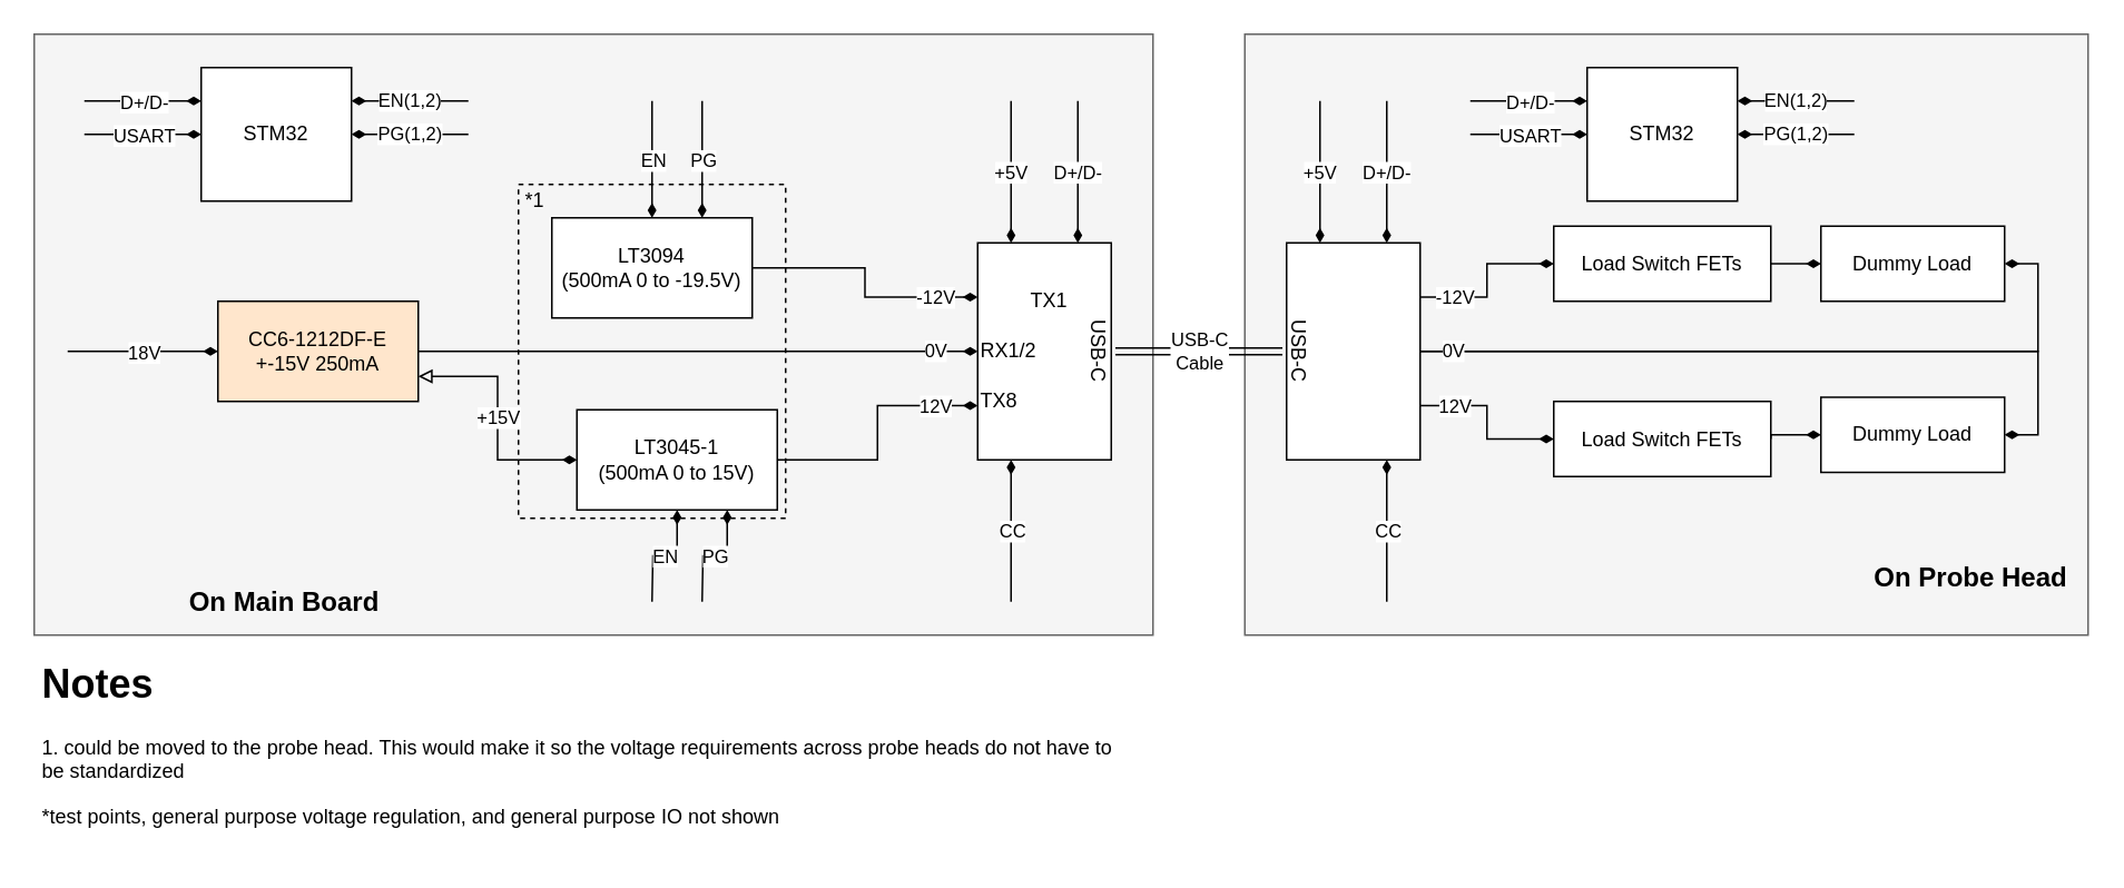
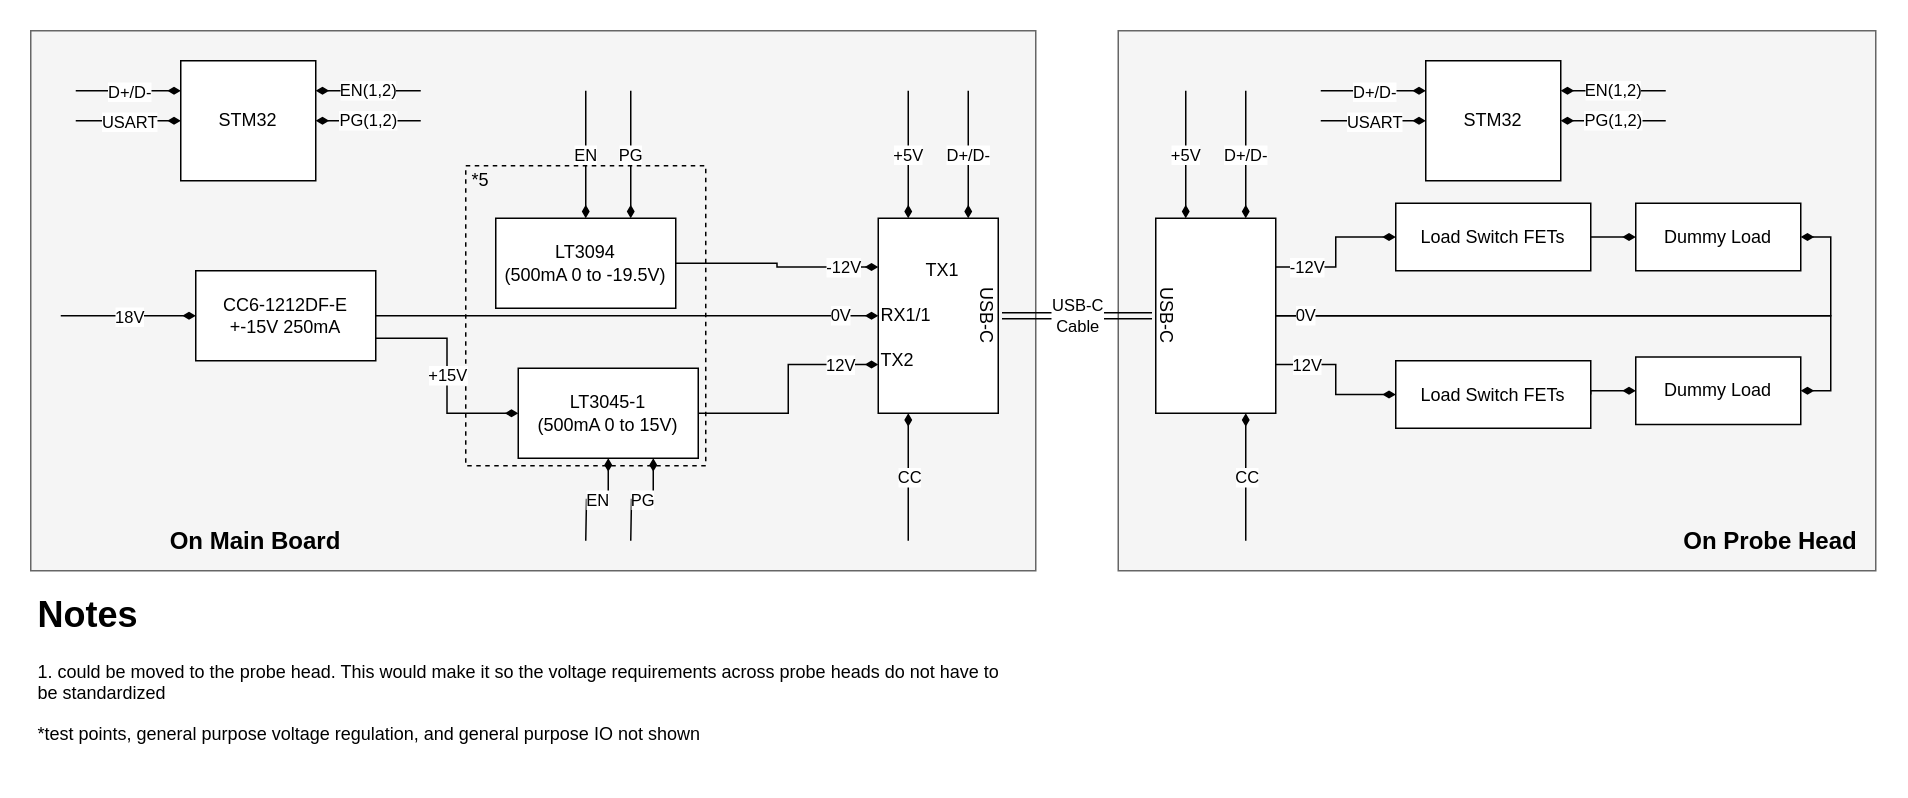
- <mxCell id="51" value="*1" style="text;html=1;strokeColor=none;fillColor=none;align=center;verticalAlign=middle;whiteSpace=wrap;rounded=0;dashed=1;" vertex="1" parent="1"><mxGeometry x="300" y="110" width="40" height="20" as="geometry" /></mxCell>
+ <mxCell id="51" value="*5" style="text;html=1;strokeColor=none;fillColor=none;align=center;verticalAlign=middle;whiteSpace=wrap;rounded=0;dashed=1;" vertex="1" parent="1"><mxGeometry x="300" y="110" width="40" height="20" as="geometry" /></mxCell>
- <mxCell id="7" value="LT3094&lt;br&gt;(500mA 0 to -19.5V)" style="rounded=0;whiteSpace=wrap;html=1;" vertex="1" parent="1"><mxGeometry x="330" y="130" width="120" height="60" as="geometry" /></mxCell>
+ <mxCell id="7" value="LT3094&lt;br&gt;(500mA 0 to -19.5V)" style="rounded=0;whiteSpace=wrap;html=1;" vertex="1" parent="1"><mxGeometry x="330" y="145" width="120" height="60" as="geometry" /></mxCell>
- <mxCell id="20" value="CC6-1212DF-E&lt;br&gt;+-15V 250mA" style="rounded=0;whiteSpace=wrap;html=1;fillColor=#ffe6cc;" vertex="1" parent="1"><mxGeometry x="130" y="180" width="120" height="60" as="geometry" /></mxCell>
+ <mxCell id="20" value="CC6-1212DF-E&lt;br&gt;+-15V 250mA" style="rounded=0;whiteSpace=wrap;html=1;" vertex="1" parent="1"><mxGeometry x="130" y="180" width="120" height="60" as="geometry" /></mxCell>
- <mxCell id="23" value="RX1/2" style="text;html=1;strokeColor=none;fillColor=none;align=left;verticalAlign=middle;whiteSpace=wrap;rounded=0;dashed=1;" vertex="1" parent="1"><mxGeometry x="585" y="200" width="40" height="20" as="geometry" /></mxCell>
+ <mxCell id="23" value="RX1/1" style="text;html=1;strokeColor=none;fillColor=none;align=left;verticalAlign=middle;whiteSpace=wrap;rounded=0;dashed=1;" vertex="1" parent="1"><mxGeometry x="585" y="200" width="40" height="20" as="geometry" /></mxCell>
- <mxCell id="8" value="+15V" style="edgeStyle=orthogonalEdgeStyle;rounded=0;orthogonalLoop=1;jettySize=auto;html=1;exitX=0;exitY=0.5;exitDx=0;exitDy=0;entryX=1;entryY=0.75;entryDx=0;entryDy=0;startArrow=diamondThin;startFill=1;endArrow=block;endFill=0;" edge="1" parent="1" source="11" target="20"><mxGeometry relative="1" as="geometry" /></mxCell>
+ <mxCell id="8" value="+15V" style="edgeStyle=orthogonalEdgeStyle;rounded=0;orthogonalLoop=1;jettySize=auto;html=1;exitX=0;exitY=0.5;exitDx=0;exitDy=0;entryX=1;entryY=0.75;entryDx=0;entryDy=0;startArrow=diamondThin;startFill=1;endArrow=none;endFill=0;" edge="1" parent="1" source="11" target="20"><mxGeometry relative="1" as="geometry" /></mxCell>
- <mxCell id="22" value="TX8" style="text;html=1;strokeColor=none;fillColor=none;align=left;verticalAlign=middle;whiteSpace=wrap;rounded=0;dashed=1;" vertex="1" parent="1"><mxGeometry x="585" y="230" width="40" height="20" as="geometry" /></mxCell>
+ <mxCell id="22" value="TX2" style="text;html=1;strokeColor=none;fillColor=none;align=left;verticalAlign=middle;whiteSpace=wrap;rounded=0;dashed=1;" vertex="1" parent="1"><mxGeometry x="585" y="230" width="40" height="20" as="geometry" /></mxCell>
- <mxCell id="54" value="&lt;b&gt;&lt;font style=&quot;font-size: 16px&quot;&gt;On Probe Head&lt;/font&gt;&lt;/b&gt;" style="text;html=1;strokeColor=none;fillColor=none;align=center;verticalAlign=middle;whiteSpace=wrap;rounded=0;" vertex="1" parent="1"><mxGeometry x="1120" y="335" width="120" height="20" as="geometry" /></mxCell>
+ <mxCell id="54" value="&lt;b&gt;&lt;font style=&quot;font-size: 16px&quot;&gt;On Probe Head&lt;/font&gt;&lt;/b&gt;" style="text;html=1;strokeColor=none;fillColor=none;align=center;verticalAlign=middle;whiteSpace=wrap;rounded=0;" vertex="1" parent="1"><mxGeometry x="1120" y="350" width="120" height="20" as="geometry" /></mxCell>
